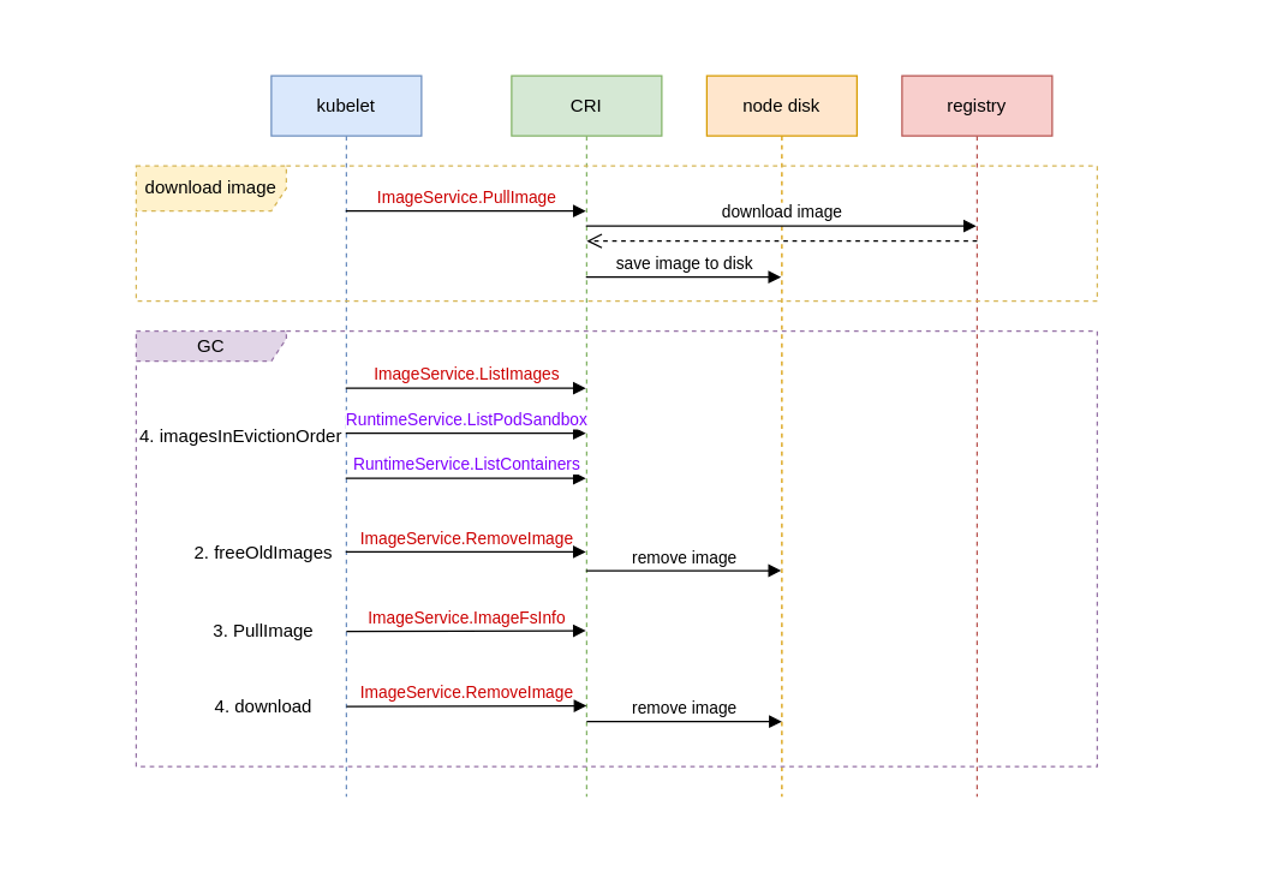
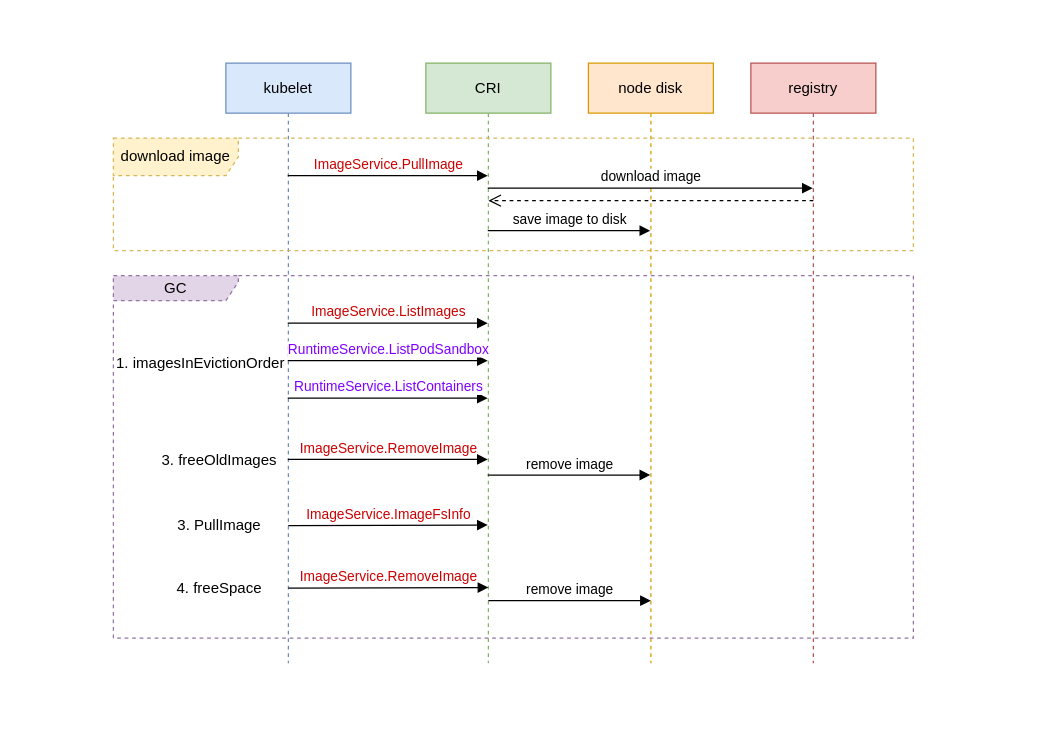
- <mxCell id="16" value="4. imagesInEvictionOrder" style="text;html=1;align=center;verticalAlign=middle;whiteSpace=wrap;rounded=0;" vertex="1" parent="1"><mxGeometry x="90" y="270" width="140" height="40" as="geometry" /></mxCell>
+ <mxCell id="16" value="1. imagesInEvictionOrder" style="text;html=1;align=center;verticalAlign=middle;whiteSpace=wrap;rounded=0;" vertex="1" parent="1"><mxGeometry x="90" y="270" width="140" height="40" as="geometry" /></mxCell>
- <mxCell id="17" value="2. freeOldImages" style="text;html=1;align=center;verticalAlign=middle;whiteSpace=wrap;rounded=0;" vertex="1" parent="1"><mxGeometry x="120" y="348" width="110" height="40" as="geometry" /></mxCell>
+ <mxCell id="17" value="3. freeOldImages" style="text;html=1;align=center;verticalAlign=middle;whiteSpace=wrap;rounded=0;" vertex="1" parent="1"><mxGeometry x="120" y="348" width="110" height="40" as="geometry" /></mxCell>
- <mxCell id="21" value="4. download" style="text;html=1;align=center;verticalAlign=middle;whiteSpace=wrap;rounded=0;" vertex="1" parent="1"><mxGeometry x="120" y="450" width="110" height="40" as="geometry" /></mxCell>
+ <mxCell id="21" value="4. freeSpace" style="text;html=1;align=center;verticalAlign=middle;whiteSpace=wrap;rounded=0;" vertex="1" parent="1"><mxGeometry x="120" y="450" width="110" height="40" as="geometry" /></mxCell>
